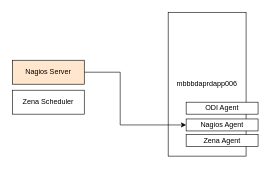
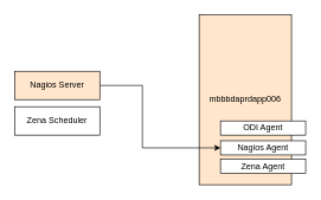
- <mxCell id="2" value="mbbbdaprdapp006" style="rounded=0;whiteSpace=wrap;html=1;" vertex="1" parent="1"><mxGeometry x="280" y="20" width="130" height="240" as="geometry" /></mxCell>
+ <mxCell id="2" value="mbbbdaprdapp006" style="rounded=0;whiteSpace=wrap;html=1;fillColor=#ffe6cc;" vertex="1" parent="1"><mxGeometry x="280" y="20" width="130" height="240" as="geometry" /></mxCell>
